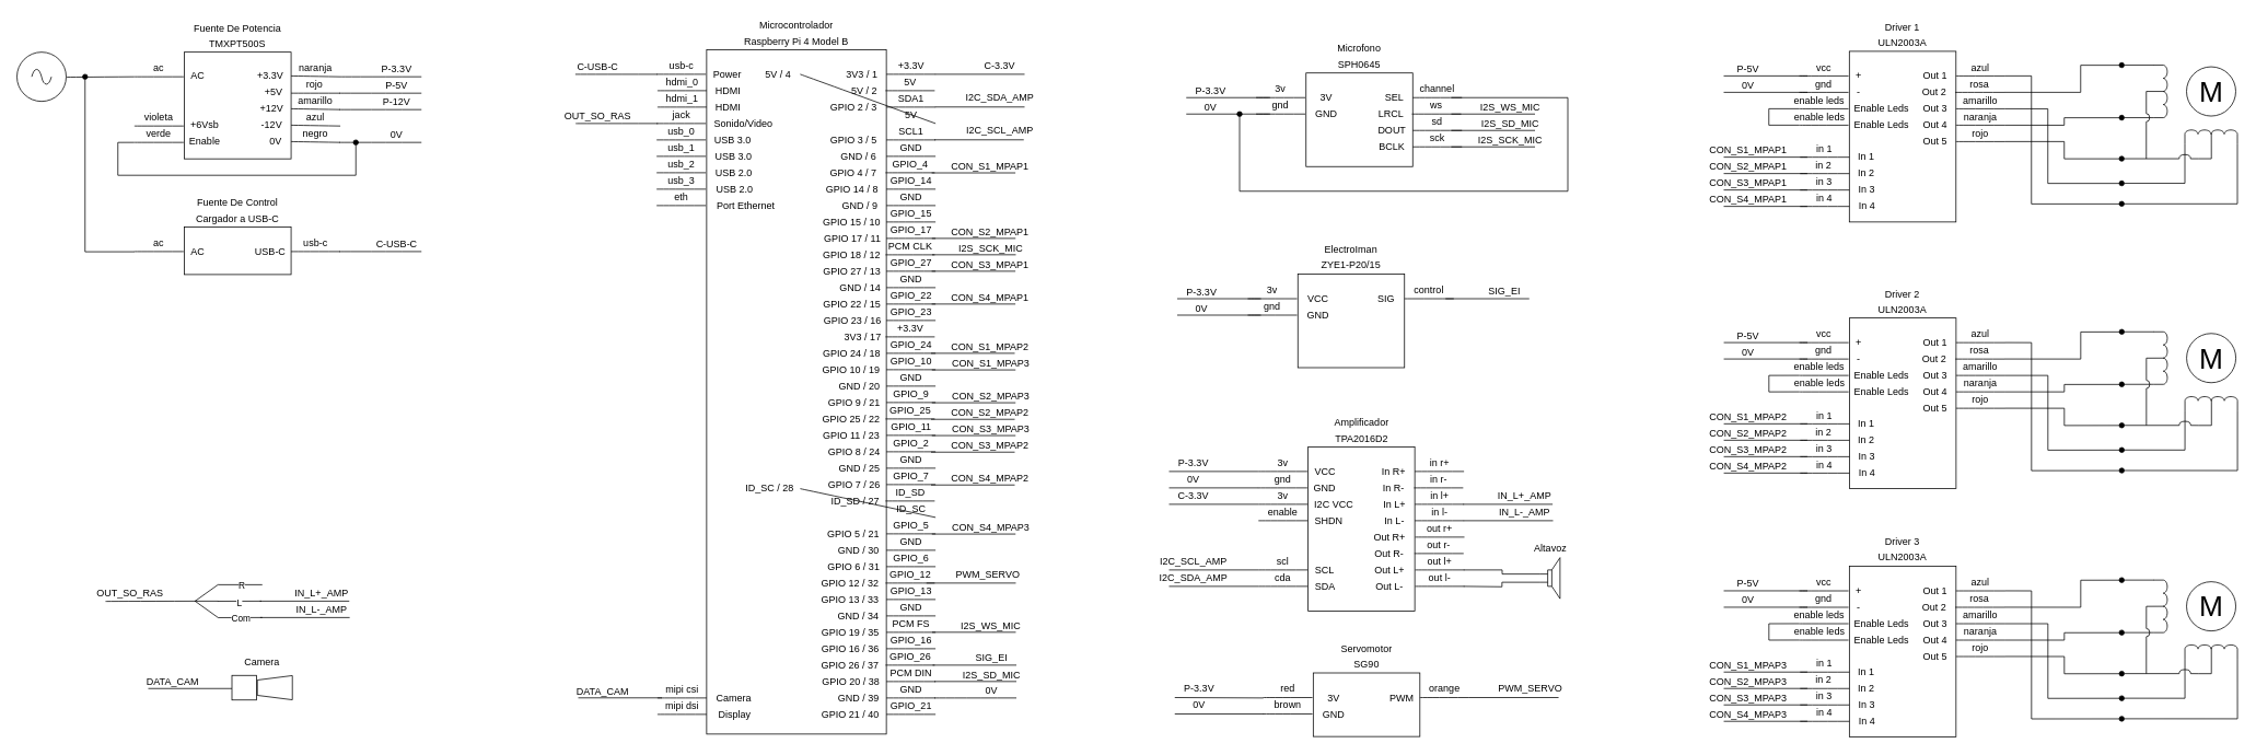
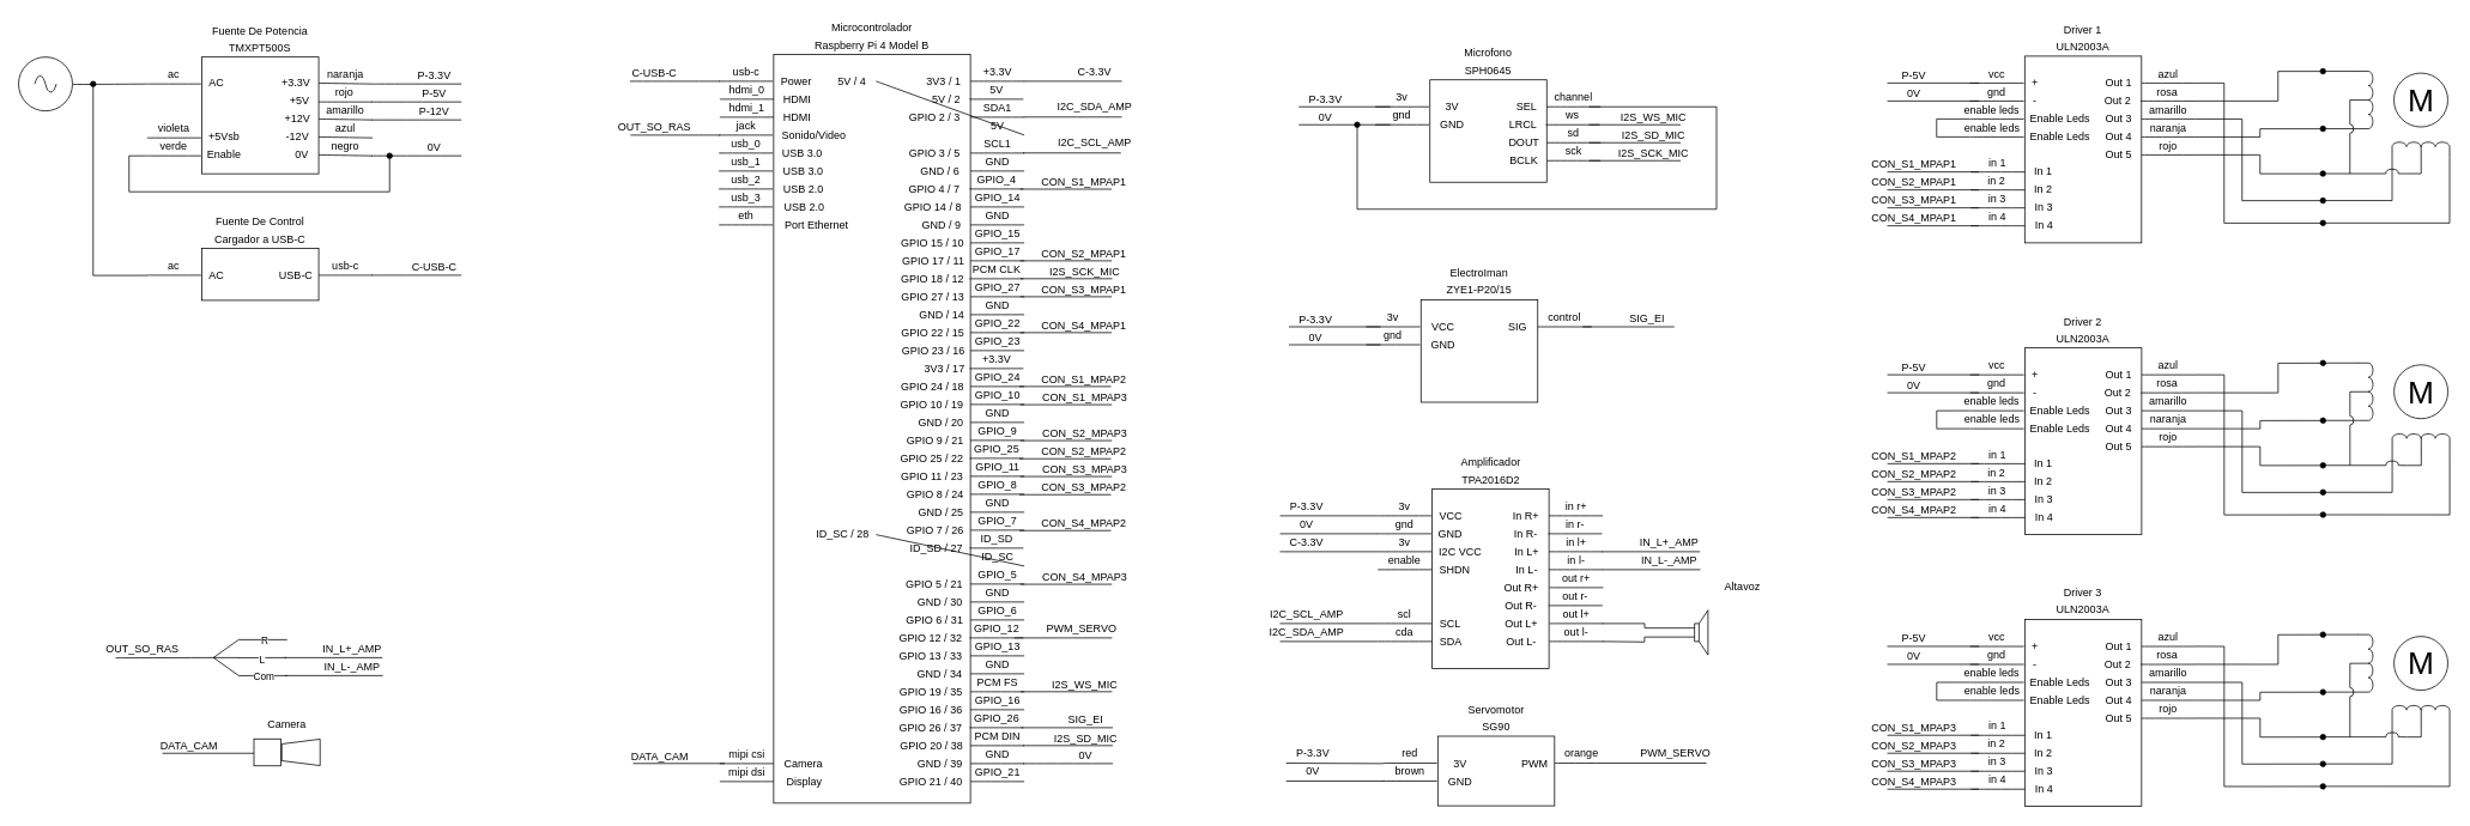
- <mxCell id="23" value="+6Vsb" style="text;html=1;align=center;verticalAlign=middle;whiteSpace=wrap;rounded=0;" vertex="1" parent="1"><mxGeometry x="224.09" y="142.05" width="50" height="20" as="geometry" /></mxCell>
+ <mxCell id="23" value="+5Vsb" style="text;html=1;align=center;verticalAlign=middle;whiteSpace=wrap;rounded=0;" vertex="1" parent="1"><mxGeometry x="224.09" y="142.05" width="50" height="20" as="geometry" /></mxCell>
- <mxCell id="153" value="GPIO_2" style="text;html=1;align=center;verticalAlign=middle;whiteSpace=wrap;rounded=0;" vertex="1" parent="1"><mxGeometry x="1079.5" y="530" width="60" height="19" as="geometry" /></mxCell>
+ <mxCell id="153" value="GPIO_8" style="text;html=1;align=center;verticalAlign=middle;whiteSpace=wrap;rounded=0;" vertex="1" parent="1"><mxGeometry x="1079.5" y="530" width="60" height="19" as="geometry" /></mxCell>
- <mxCell id="272" value="&lt;span lang=&quot;es&quot; class=&quot;HwtZe&quot;&gt;&lt;span class=&quot;jCAhz&quot;&gt;&lt;span class=&quot;ryNqvb&quot;&gt;Altavoz&lt;/span&gt;&lt;/span&gt;&lt;/span&gt;" style="text;html=1;align=center;verticalAlign=middle;whiteSpace=wrap;rounded=0;" vertex="1" parent="1"><mxGeometry x="1873.5" y="658" width="30" height="19" as="geometry" /></mxCell>
+ <mxCell id="272" value="&lt;span lang=&quot;es&quot; class=&quot;HwtZe&quot;&gt;&lt;span class=&quot;jCAhz&quot;&gt;&lt;span class=&quot;ryNqvb&quot;&gt;Altavoz&lt;/span&gt;&lt;/span&gt;&lt;/span&gt;" style="text;html=1;align=center;verticalAlign=middle;whiteSpace=wrap;rounded=0;" vertex="1" parent="1"><mxGeometry x="1923.5" y="643" width="30" height="19" as="geometry" /></mxCell>
